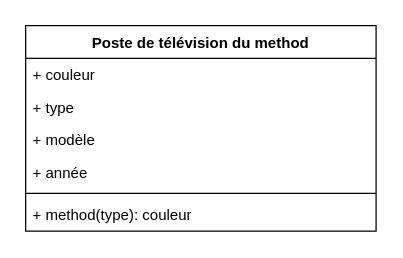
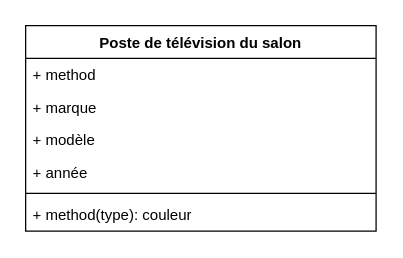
- <mxCell id="2" value="Poste de télévision du method" style="swimlane;fontStyle=1;align=center;verticalAlign=top;childLayout=stackLayout;horizontal=1;startSize=26;horizontalStack=0;resizeParent=1;resizeParentMax=0;resizeLast=0;collapsible=1;marginBottom=0;whiteSpace=wrap;html=1;" vertex="1" parent="1"><mxGeometry x="20" y="20" width="280" height="164" as="geometry" /></mxCell>
+ <mxCell id="2" value="Poste de télévision du salon" style="swimlane;fontStyle=1;align=center;verticalAlign=top;childLayout=stackLayout;horizontal=1;startSize=26;horizontalStack=0;resizeParent=1;resizeParentMax=0;resizeLast=0;collapsible=1;marginBottom=0;whiteSpace=wrap;html=1;" vertex="1" parent="1"><mxGeometry x="20" y="20" width="280" height="164" as="geometry" /></mxCell>
- <mxCell id="3" value="+ couleur&lt;table&gt;&lt;tbody&gt;&lt;tr&gt;&lt;td&gt;&lt;br&gt;&lt;/td&gt;&lt;td&gt;&lt;br&gt;&lt;/td&gt;&lt;td&gt;&lt;br&gt;&lt;/td&gt;&lt;td&gt;&lt;br&gt;&lt;/td&gt;&lt;td&gt;&lt;br&gt;&lt;/td&gt;&lt;td&gt;&lt;br&gt;&lt;/td&gt;&lt;/tr&gt;&lt;tr&gt;&lt;td&gt;&lt;br&gt;&lt;/td&gt;&lt;td&gt;&lt;br&gt;&lt;/td&gt;&lt;td&gt;&lt;br&gt;&lt;/td&gt;&lt;td&gt;&lt;br&gt;&lt;/td&gt;&lt;td&gt;&lt;br&gt;&lt;/td&gt;&lt;td&gt;&lt;br&gt;&lt;/td&gt;&lt;/tr&gt;&lt;/tbody&gt;&lt;/table&gt;" style="text;strokeColor=none;fillColor=none;align=left;verticalAlign=top;spacingLeft=4;spacingRight=4;overflow=hidden;rotatable=0;points=[[0,0.5],[1,0.5]];portConstraint=eastwest;whiteSpace=wrap;html=1;" vertex="1" parent="2"><mxGeometry y="26" width="280" height="26" as="geometry" /></mxCell>
+ <mxCell id="3" value="+ method&lt;table&gt;&lt;tbody&gt;&lt;tr&gt;&lt;td&gt;&lt;br&gt;&lt;/td&gt;&lt;td&gt;&lt;br&gt;&lt;/td&gt;&lt;td&gt;&lt;br&gt;&lt;/td&gt;&lt;td&gt;&lt;br&gt;&lt;/td&gt;&lt;td&gt;&lt;br&gt;&lt;/td&gt;&lt;td&gt;&lt;br&gt;&lt;/td&gt;&lt;/tr&gt;&lt;tr&gt;&lt;td&gt;&lt;br&gt;&lt;/td&gt;&lt;td&gt;&lt;br&gt;&lt;/td&gt;&lt;td&gt;&lt;br&gt;&lt;/td&gt;&lt;td&gt;&lt;br&gt;&lt;/td&gt;&lt;td&gt;&lt;br&gt;&lt;/td&gt;&lt;td&gt;&lt;br&gt;&lt;/td&gt;&lt;/tr&gt;&lt;/tbody&gt;&lt;/table&gt;" style="text;strokeColor=none;fillColor=none;align=left;verticalAlign=top;spacingLeft=4;spacingRight=4;overflow=hidden;rotatable=0;points=[[0,0.5],[1,0.5]];portConstraint=eastwest;whiteSpace=wrap;html=1;" vertex="1" parent="2"><mxGeometry y="26" width="280" height="26" as="geometry" /></mxCell>
- <mxCell id="4" value="+ type" style="text;strokeColor=none;fillColor=none;align=left;verticalAlign=top;spacingLeft=4;spacingRight=4;overflow=hidden;rotatable=0;points=[[0,0.5],[1,0.5]];portConstraint=eastwest;whiteSpace=wrap;html=1;" vertex="1" parent="2"><mxGeometry y="52" width="280" height="26" as="geometry" /></mxCell>
+ <mxCell id="4" value="+ marque" style="text;strokeColor=none;fillColor=none;align=left;verticalAlign=top;spacingLeft=4;spacingRight=4;overflow=hidden;rotatable=0;points=[[0,0.5],[1,0.5]];portConstraint=eastwest;whiteSpace=wrap;html=1;" vertex="1" parent="2"><mxGeometry y="52" width="280" height="26" as="geometry" /></mxCell>
